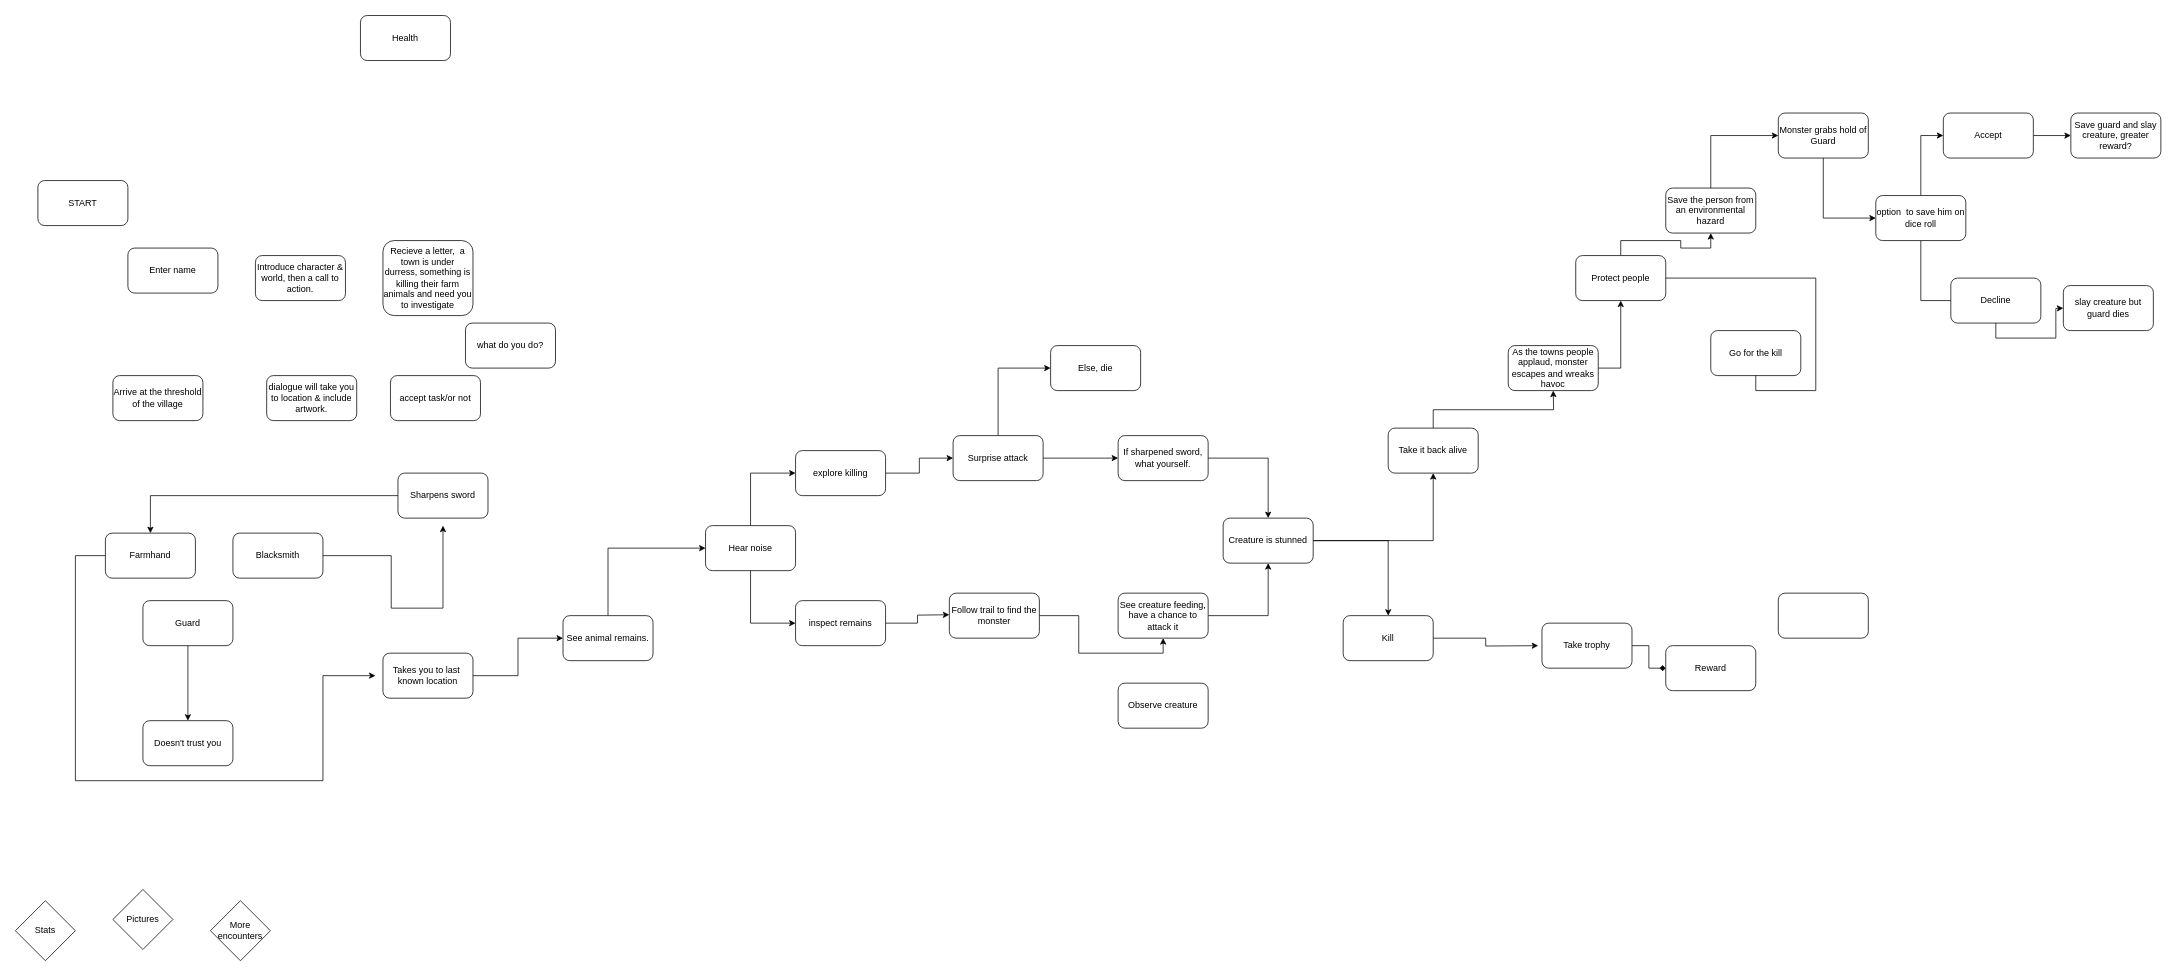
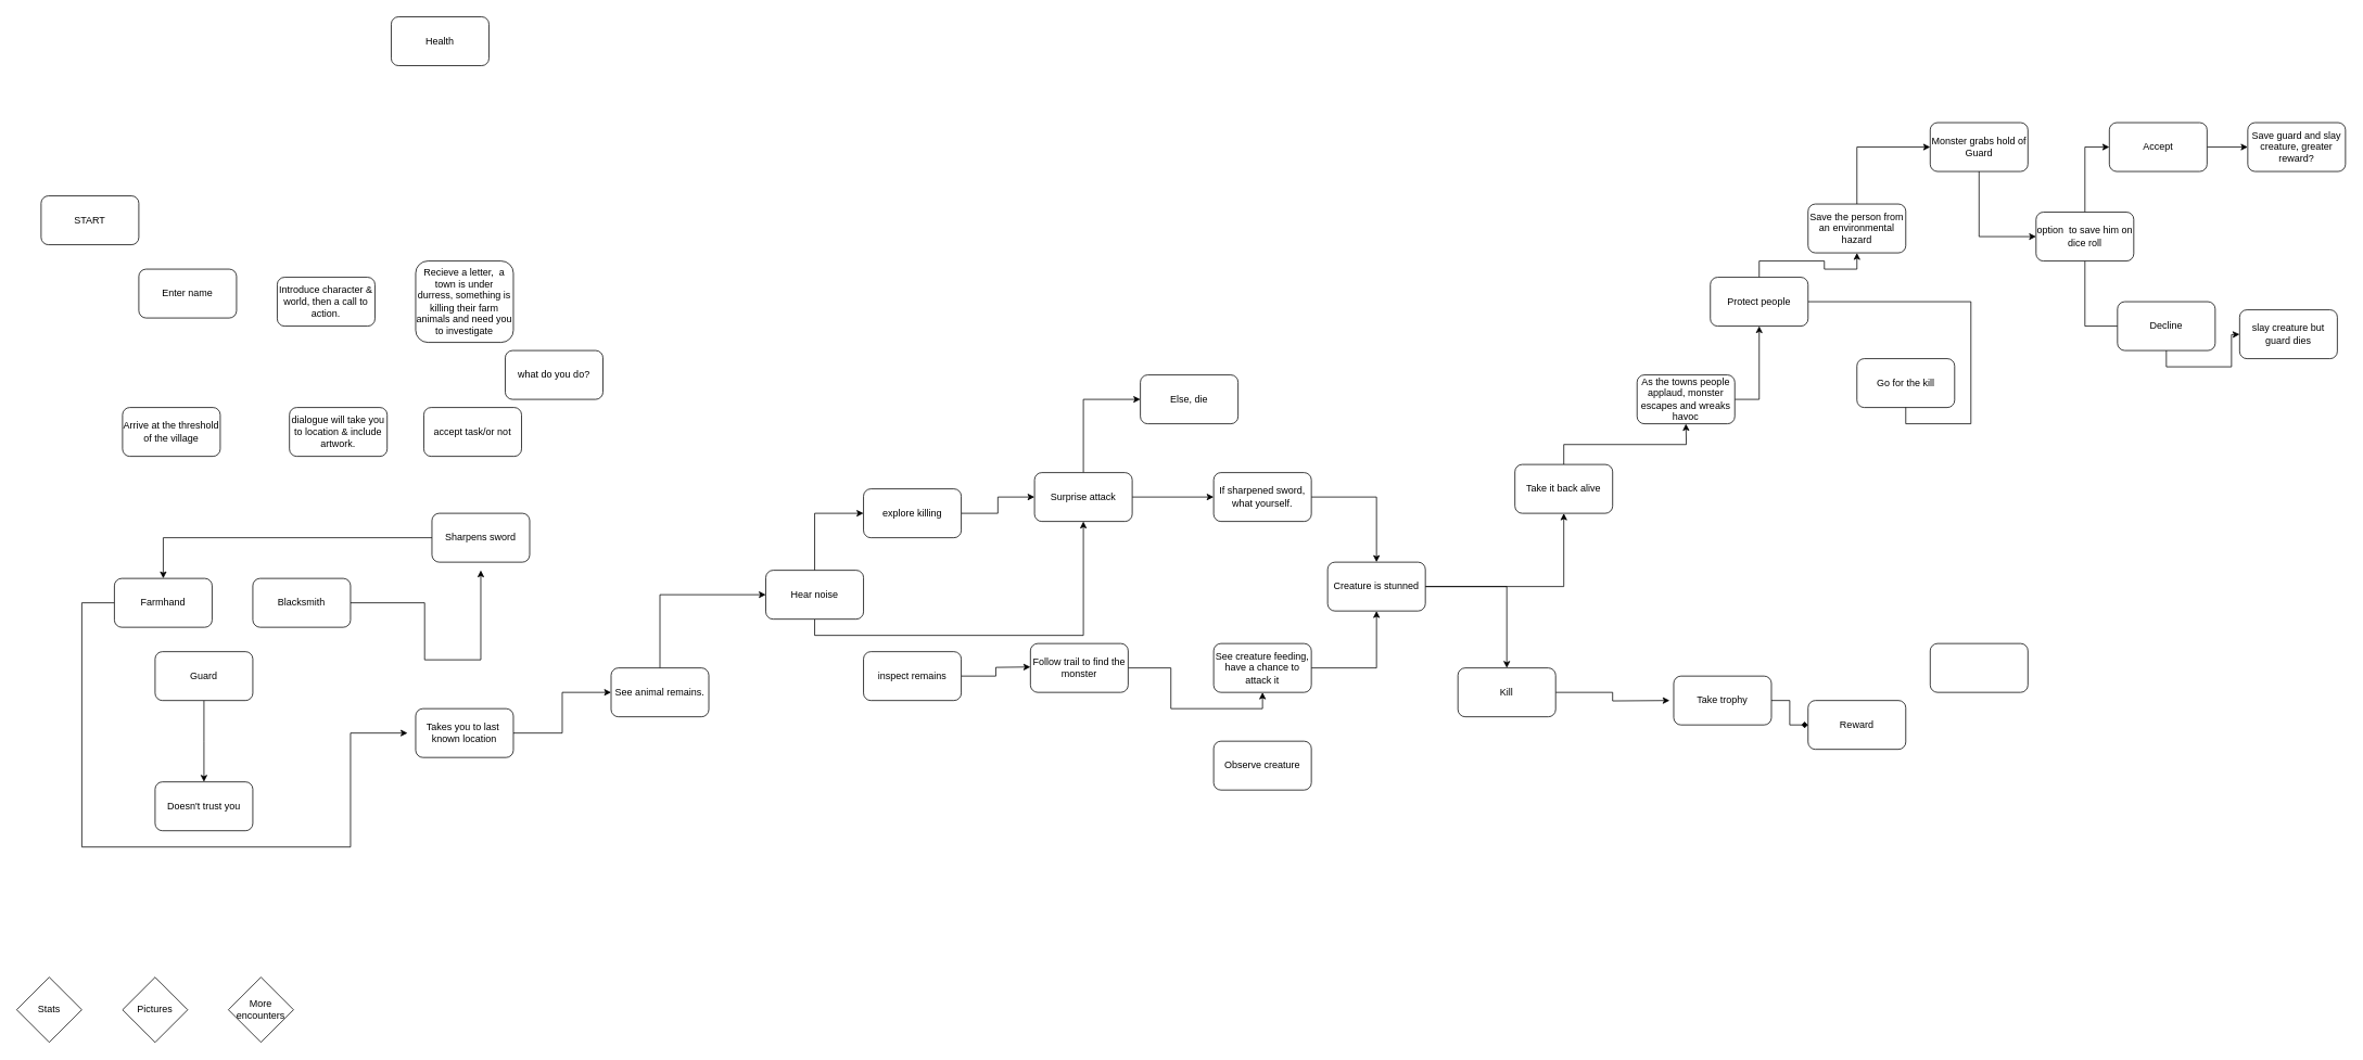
- <mxCell id="50" value="Take it back alive" style="rounded=1;whiteSpace=wrap;html=1;" vertex="1" parent="1"><mxGeometry x="1850" y="570" width="120" height="60" as="geometry" /></mxCell>
+ <mxCell id="50" value="Take it back alive" style="rounded=1;whiteSpace=wrap;html=1;" vertex="1" parent="1"><mxGeometry x="1860" y="570" width="120" height="60" as="geometry" /></mxCell>
- <mxCell id="27" style="edgeStyle=orthogonalEdgeStyle;rounded=0;orthogonalLoop=1;jettySize=auto;html=1;exitX=0.5;exitY=1;exitDx=0;exitDy=0;entryX=0;entryY=0.5;entryDx=0;entryDy=0;" edge="1" parent="1" source="28" target="30"><mxGeometry relative="1" as="geometry" /></mxCell>
+ <mxCell id="27" style="edgeStyle=orthogonalEdgeStyle;rounded=0;orthogonalLoop=1;jettySize=auto;html=1;exitX=0.5;exitY=1;exitDx=0;exitDy=0;" edge="1" parent="1" source="28" target="35"><mxGeometry relative="1" as="geometry" /></mxCell>
- <mxCell id="23" value="Pictures" style="rhombus;whiteSpace=wrap;html=1;" vertex="1" parent="1"><mxGeometry x="150" y="1185" width="80" height="80" as="geometry" /></mxCell>
+ <mxCell id="23" value="Pictures" style="rhombus;whiteSpace=wrap;html=1;" vertex="1" parent="1"><mxGeometry x="150" y="1200" width="80" height="80" as="geometry" /></mxCell>
